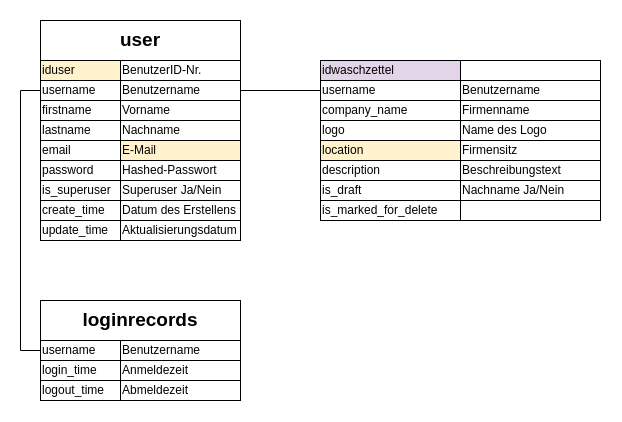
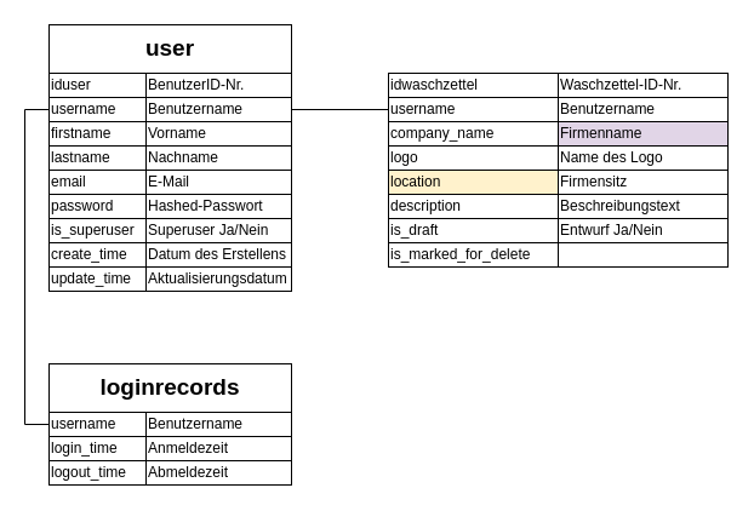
- <mxCell id="4" value="iduser" style="rounded=0;whiteSpace=wrap;html=1;align=left;fillColor=#fff2cc;" vertex="1" parent="1"><mxGeometry x="40" y="60" width="80" height="20" as="geometry" /></mxCell>
+ <mxCell id="4" value="iduser" style="rounded=0;whiteSpace=wrap;html=1;align=left;" vertex="1" parent="1"><mxGeometry x="40" y="60" width="80" height="20" as="geometry" /></mxCell>
- <mxCell id="25" value="idwaschzettel" style="rounded=0;whiteSpace=wrap;html=1;align=left;fillColor=#e1d5e7;" vertex="1" parent="1"><mxGeometry x="320" y="60" width="140" height="20" as="geometry" /></mxCell>
+ <mxCell id="25" value="idwaschzettel" style="rounded=0;whiteSpace=wrap;html=1;align=left;" vertex="1" parent="1"><mxGeometry x="320" y="60" width="140" height="20" as="geometry" /></mxCell>
+ <mxCell id="33" value="Waschzettel-ID-Nr." style="rounded=0;whiteSpace=wrap;html=1;align=left;" vertex="1" parent="1"><mxGeometry x="460" y="60" width="140" height="20" as="geometry" /></mxCell>
- <mxCell id="35" value="Firmenname" style="rounded=0;whiteSpace=wrap;html=1;align=left;" vertex="1" parent="1"><mxGeometry x="460" y="100" width="140" height="20" as="geometry" /></mxCell>
+ <mxCell id="35" value="Firmenname" style="rounded=0;whiteSpace=wrap;html=1;align=left;fillColor=#e1d5e7;" vertex="1" parent="1"><mxGeometry x="460" y="100" width="140" height="20" as="geometry" /></mxCell>
- <mxCell id="19" value="E-Mail" style="rounded=0;whiteSpace=wrap;html=1;align=left;fillColor=#fff2cc;" vertex="1" parent="1"><mxGeometry x="120" y="140" width="120" height="20" as="geometry" /></mxCell>
+ <mxCell id="19" value="E-Mail" style="rounded=0;whiteSpace=wrap;html=1;align=left;" vertex="1" parent="1"><mxGeometry x="120" y="140" width="120" height="20" as="geometry" /></mxCell>
- <mxCell id="39" value="Nachname Ja/Nein" style="rounded=0;whiteSpace=wrap;html=1;align=left;" vertex="1" parent="1"><mxGeometry x="460" y="180" width="140" height="20" as="geometry" /></mxCell>
+ <mxCell id="39" value="Entwurf Ja/Nein" style="rounded=0;whiteSpace=wrap;html=1;align=left;" vertex="1" parent="1"><mxGeometry x="460" y="180" width="140" height="20" as="geometry" /></mxCell>
